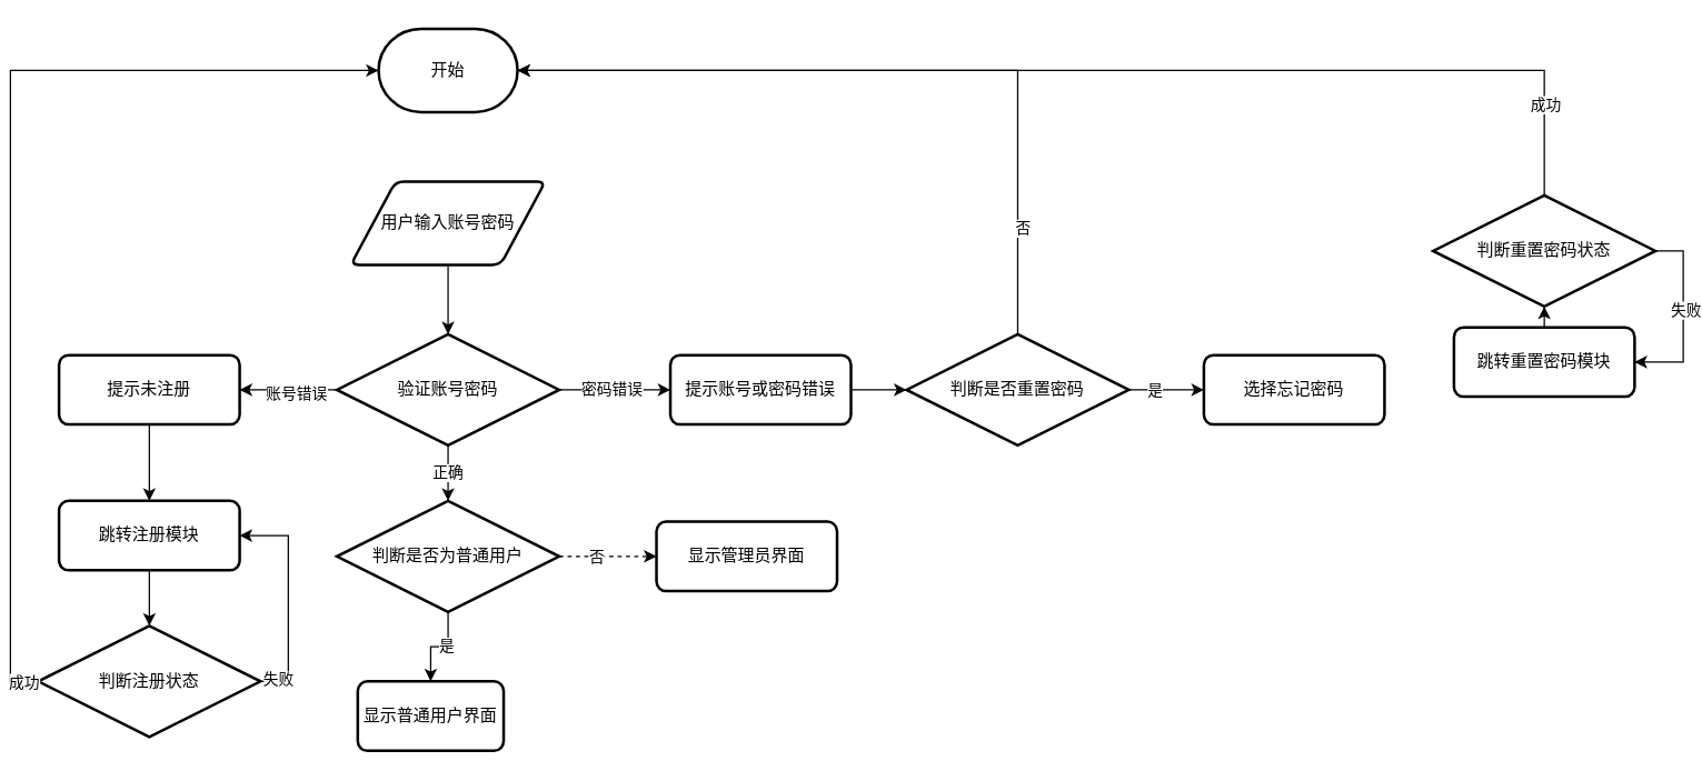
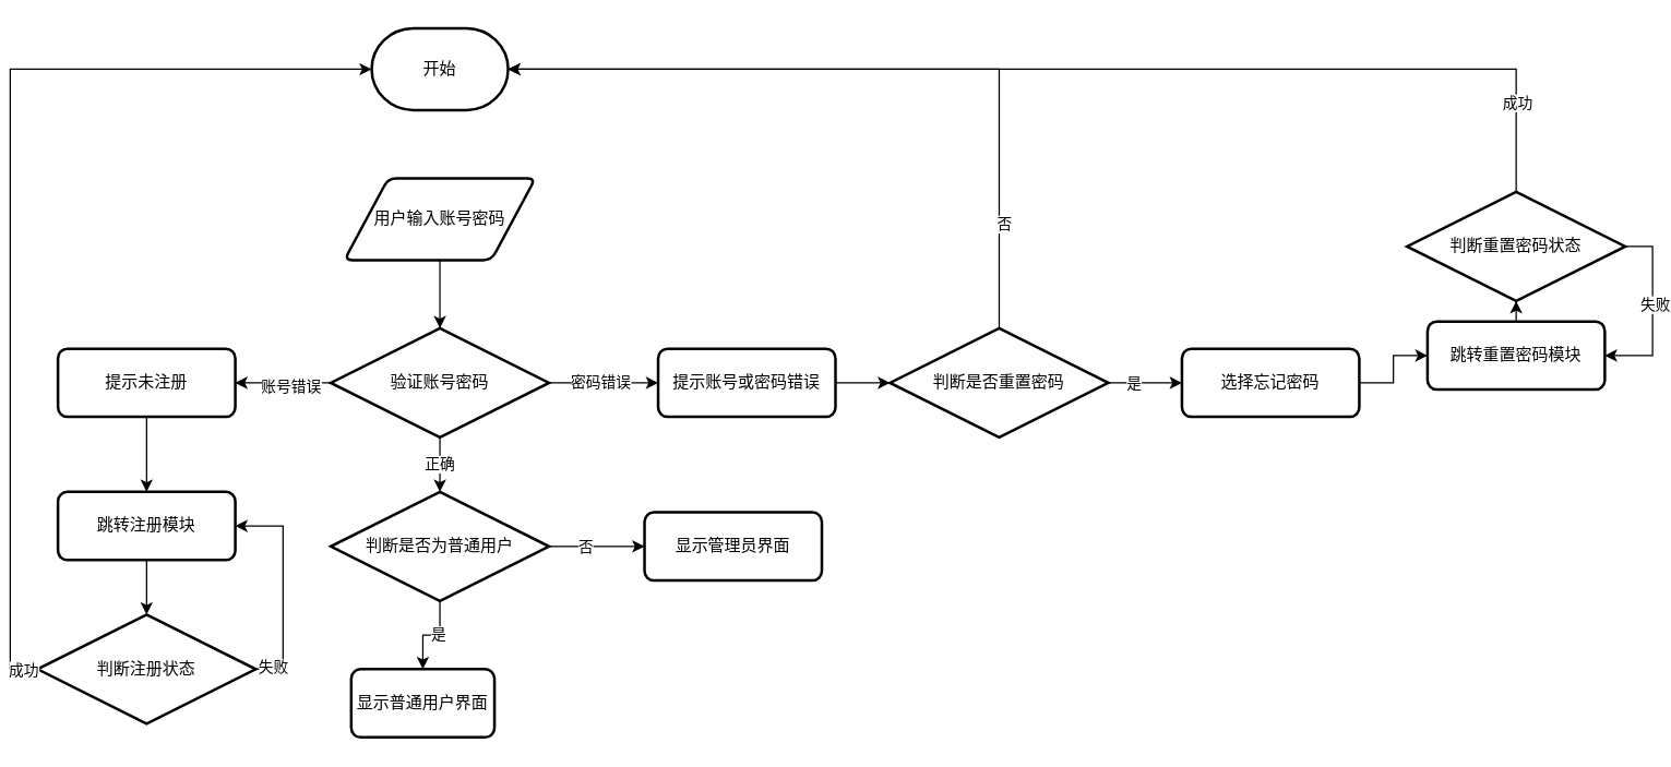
+ <mxCell id="29" value="" style="edgeStyle=orthogonalEdgeStyle;rounded=0;orthogonalLoop=1;jettySize=auto;html=1;" parent="1" source="30" target="32" edge="1"><mxGeometry relative="1" as="geometry" /></mxCell>
- <mxCell id="13" value="" style="edgeStyle=orthogonalEdgeStyle;rounded=0;orthogonalLoop=1;jettySize=auto;html=1;dashed=1;" parent="1" source="15" target="17" edge="1"><mxGeometry relative="1" as="geometry" /></mxCell>
+ <mxCell id="13" value="" style="edgeStyle=orthogonalEdgeStyle;rounded=0;orthogonalLoop=1;jettySize=auto;html=1;" parent="1" source="15" target="17" edge="1"><mxGeometry relative="1" as="geometry" /></mxCell>
